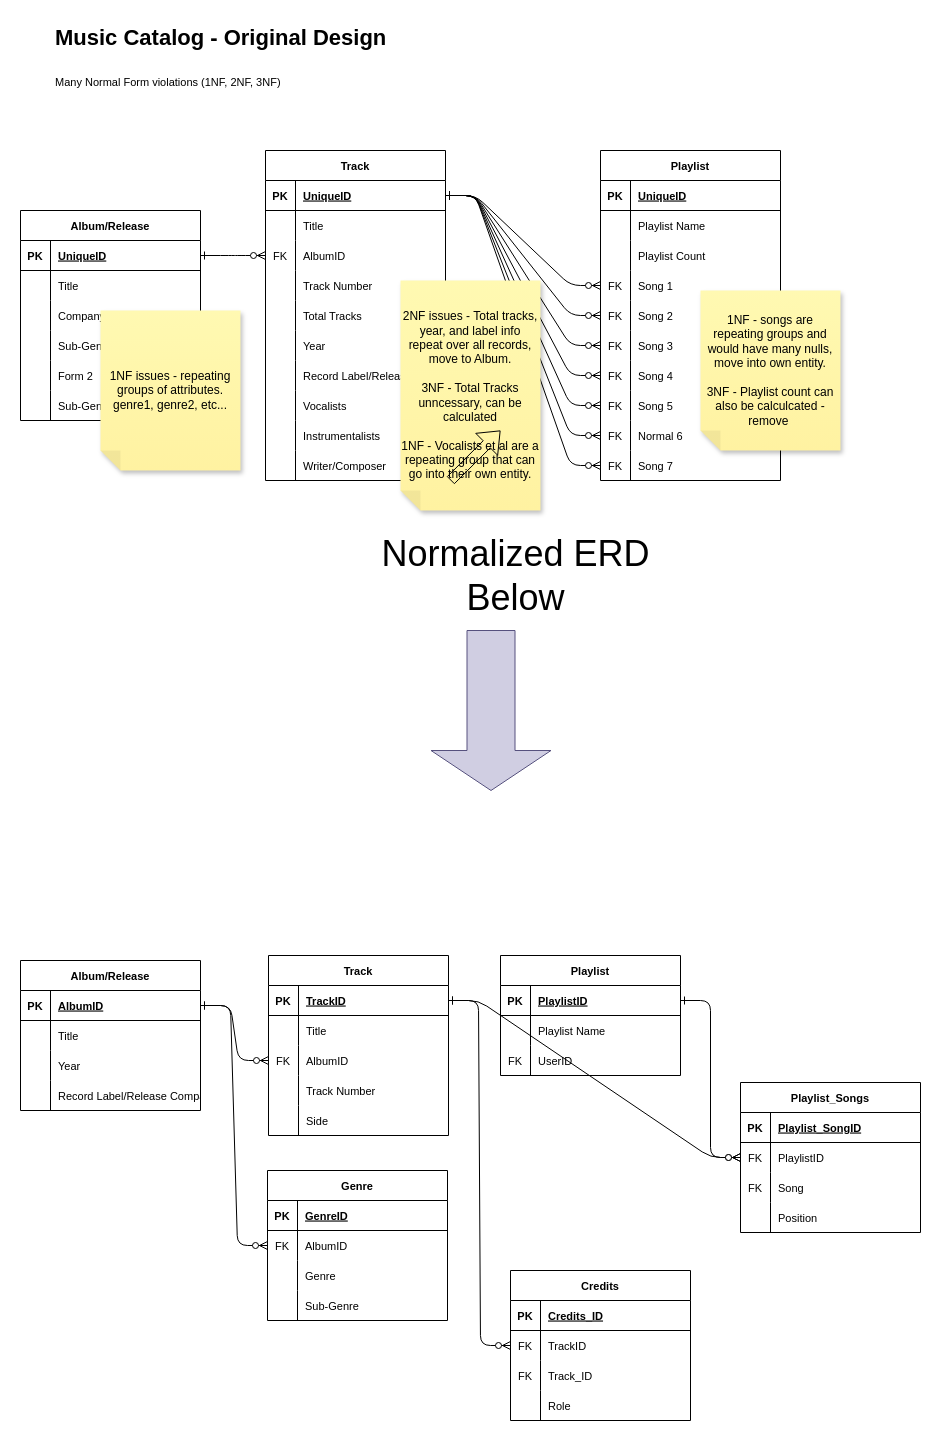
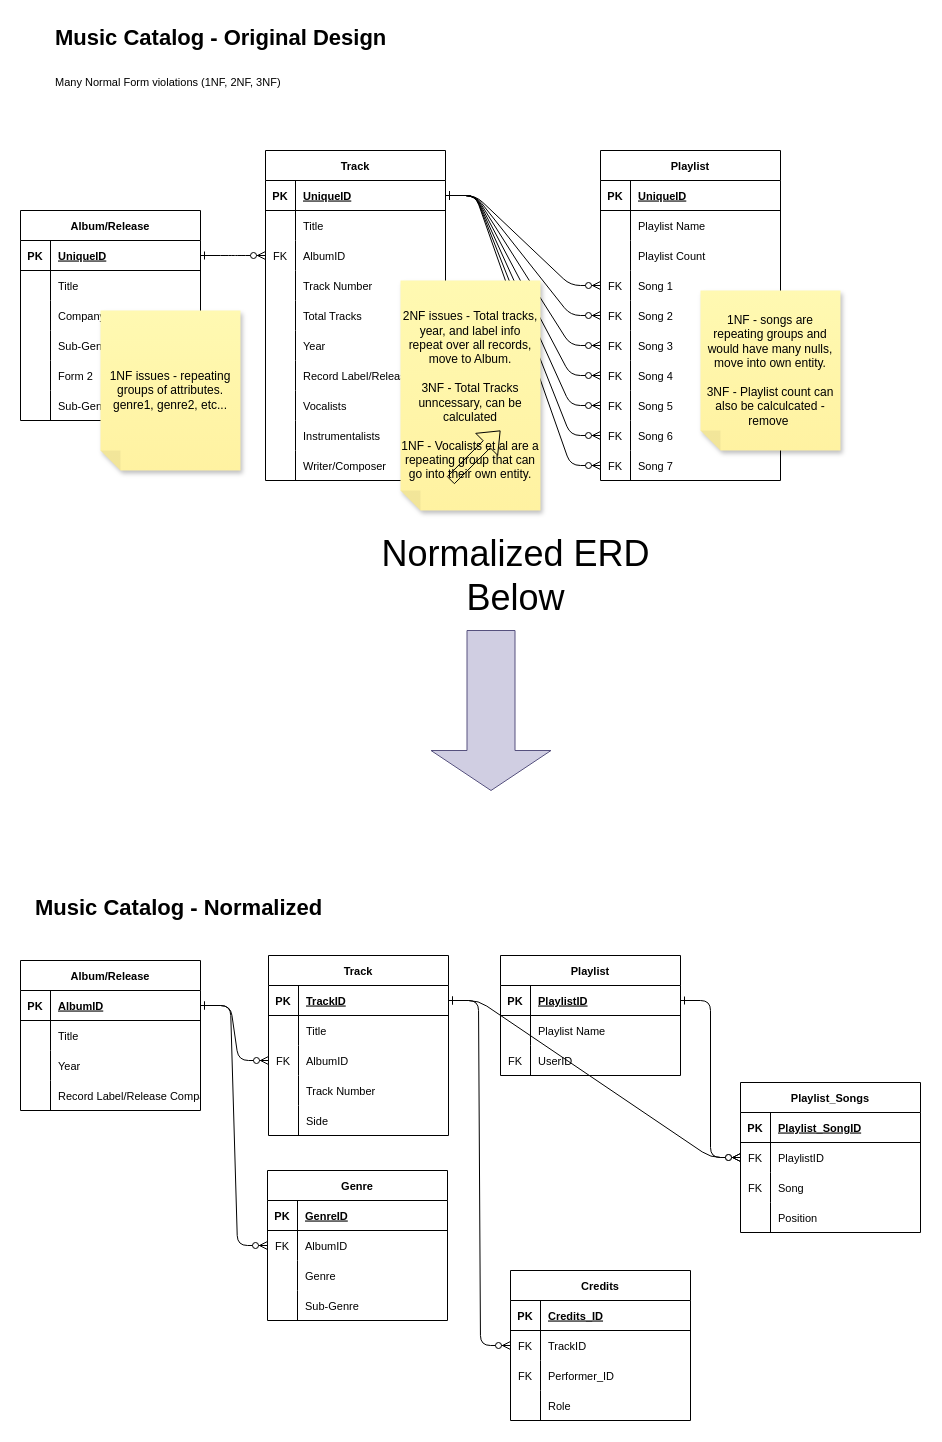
- <mxCell id="29" value="Normal 6" style="shape=partialRectangle;connectable=0;fillColor=none;top=0;left=0;bottom=0;right=0;align=left;spacingLeft=6;overflow=hidden;fontFamily=Helvetica;fontSize=11;fontColor=default;" parent="27" vertex="1"><mxGeometry x="30" width="150" height="30" as="geometry"><mxRectangle width="150" height="30" as="alternateBounds" /></mxGeometry></mxCell>
+ <mxCell id="29" value="Song 6" style="shape=partialRectangle;connectable=0;fillColor=none;top=0;left=0;bottom=0;right=0;align=left;spacingLeft=6;overflow=hidden;fontFamily=Helvetica;fontSize=11;fontColor=default;" parent="27" vertex="1"><mxGeometry x="30" width="150" height="30" as="geometry"><mxRectangle width="150" height="30" as="alternateBounds" /></mxGeometry></mxCell>
+ <mxCell id="135" value="&lt;h1&gt;&lt;span style=&quot;background-color: initial;&quot;&gt;Music Catalog - Normalized&lt;/span&gt;&lt;/h1&gt;" style="text;html=1;strokeColor=none;fillColor=none;spacing=5;spacingTop=-20;whiteSpace=wrap;overflow=hidden;rounded=0;fontFamily=Helvetica;fontSize=11;fontColor=default;" parent="1" vertex="1"><mxGeometry x="30" y="890" width="560" height="50" as="geometry" /></mxCell>
- <mxCell id="161" value="Track_ID" style="shape=partialRectangle;connectable=0;fillColor=none;top=0;left=0;bottom=0;right=0;align=left;spacingLeft=6;overflow=hidden;fontFamily=Helvetica;fontSize=11;fontColor=default;" parent="159" vertex="1"><mxGeometry x="30" width="150" height="30" as="geometry"><mxRectangle width="150" height="30" as="alternateBounds" /></mxGeometry></mxCell>
+ <mxCell id="161" value="Performer_ID" style="shape=partialRectangle;connectable=0;fillColor=none;top=0;left=0;bottom=0;right=0;align=left;spacingLeft=6;overflow=hidden;fontFamily=Helvetica;fontSize=11;fontColor=default;" parent="159" vertex="1"><mxGeometry x="30" width="150" height="30" as="geometry"><mxRectangle width="150" height="30" as="alternateBounds" /></mxGeometry></mxCell>
